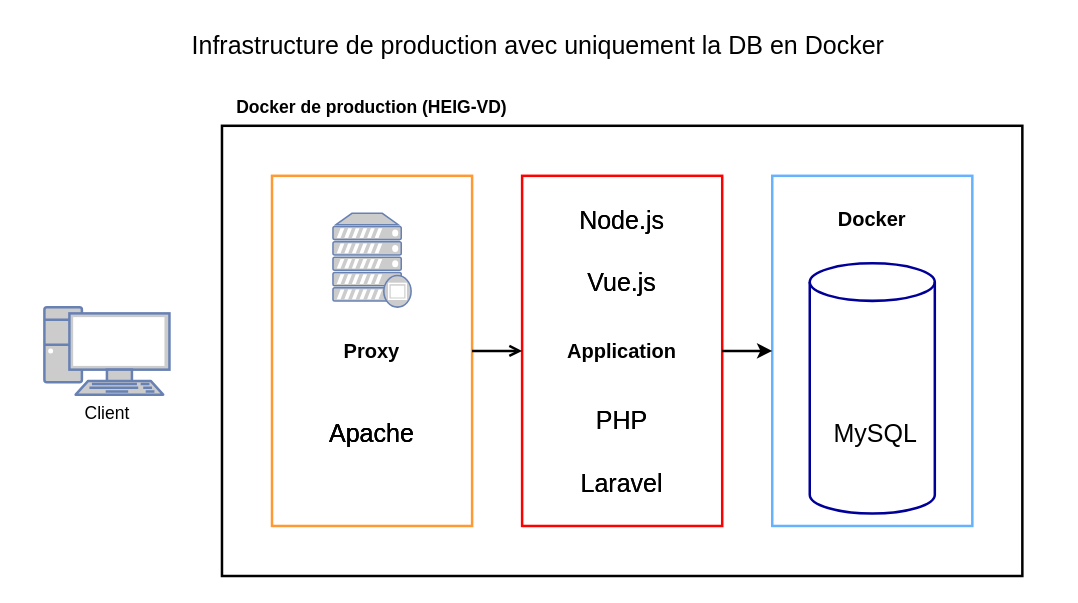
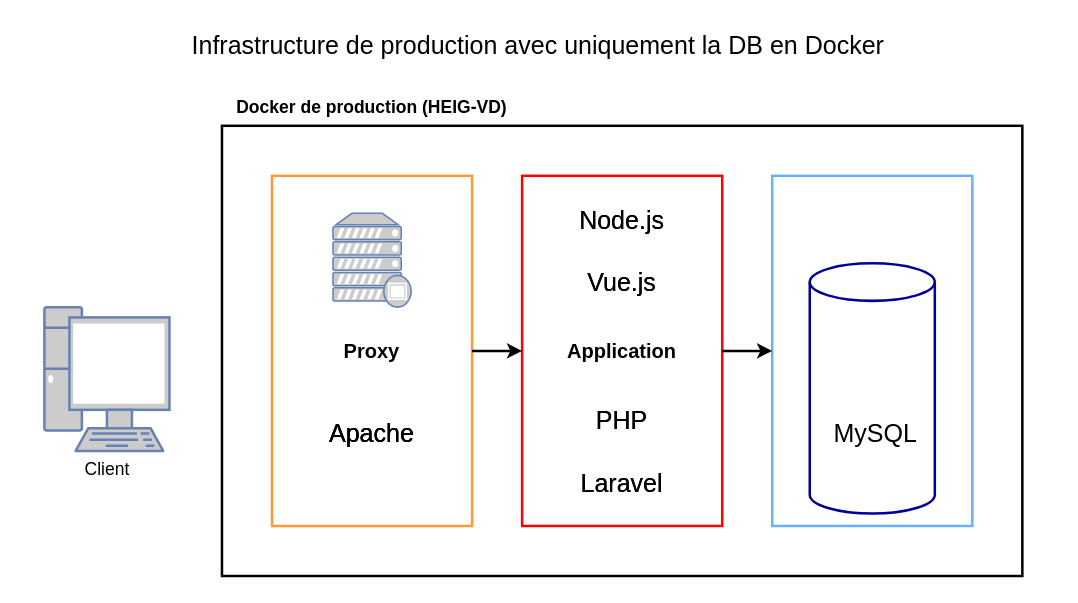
- <mxCell id="19" value="Docker" style="text;html=1;strokeColor=none;fillColor=none;align=center;verticalAlign=middle;whiteSpace=wrap;rounded=0;fontSize=16;fontStyle=1" vertex="1" parent="1"><mxGeometry x="617" y="160" width="160" height="30" as="geometry" /></mxCell>
- <mxCell id="7" value="Client" style="fontColor=#000000;verticalAlign=top;verticalLabelPosition=bottom;labelPosition=center;align=center;html=1;outlineConnect=0;fillColor=#CCCCCC;strokeColor=#6881B3;gradientColor=none;gradientDirection=north;strokeWidth=2;shape=mxgraph.networks.pc;fontStyle=0;fontSize=14;" parent="1" vertex="1"><mxGeometry x="35" y="245" width="100" height="70" as="geometry" /></mxCell>
+ <mxCell id="7" value="Client" style="fontColor=#000000;verticalAlign=top;verticalLabelPosition=bottom;labelPosition=center;align=center;html=1;outlineConnect=0;fillColor=#CCCCCC;strokeColor=#6881B3;gradientColor=none;gradientDirection=north;strokeWidth=2;shape=mxgraph.networks.pc;fontStyle=0;fontSize=14;" parent="1" vertex="1"><mxGeometry x="35" y="245" width="100" height="115" as="geometry" /></mxCell>
- <mxCell id="9" value="" style="endArrow=open;html=1;rounded=0;exitX=1;exitY=0.5;exitDx=0;exitDy=0;entryX=0;entryY=0.5;entryDx=0;entryDy=0;strokeWidth=2;" parent="1" source="8" target="6" edge="1"><mxGeometry width="50" height="50" relative="1" as="geometry"><mxPoint x="-23" y="419" as="sourcePoint" /><mxPoint x="87" y="419" as="targetPoint" /></mxGeometry></mxCell>
+ <mxCell id="9" value="" style="endArrow=classic;html=1;rounded=0;exitX=1;exitY=0.5;exitDx=0;exitDy=0;entryX=0;entryY=0.5;entryDx=0;entryDy=0;strokeWidth=2;" parent="1" source="8" target="6" edge="1"><mxGeometry width="50" height="50" relative="1" as="geometry"><mxPoint x="-23" y="419" as="sourcePoint" /><mxPoint x="87" y="419" as="targetPoint" /></mxGeometry></mxCell>
